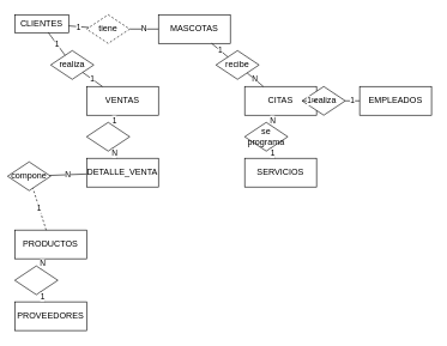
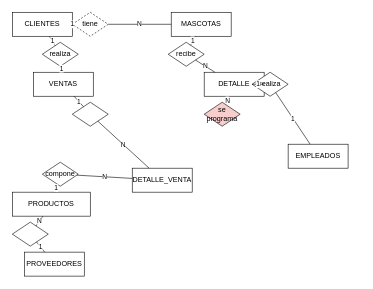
- <mxCell id="2" value="CLIENTES" style="shape=rectangle;whiteSpace=wrap;html=1;" vertex="1" parent="1"><mxGeometry x="20" y="20" width="75" height="25" as="geometry" /></mxCell>
+ <mxCell id="2" value="CLIENTES" style="shape=rectangle;whiteSpace=wrap;html=1;" vertex="1" parent="1"><mxGeometry x="20" y="20" width="100" height="40" as="geometry" /></mxCell>
- <mxCell id="3" value="MASCOTAS" style="shape=rectangle;whiteSpace=wrap;html=1;" vertex="1" parent="1"><mxGeometry x="220" y="20" width="100" height="40" as="geometry" /></mxCell>
+ <mxCell id="3" value="MASCOTAS" style="shape=rectangle;whiteSpace=wrap;html=1;" vertex="1" parent="1"><mxGeometry x="285" y="20" width="100" height="40" as="geometry" /></mxCell>
- <mxCell id="17" value="recibe" style="rhombus;whiteSpace=wrap;html=1;" vertex="1" parent="1"><mxGeometry x="300" y="70" width="60" height="40" as="geometry" /></mxCell>
+ <mxCell id="17" value="recibe" style="rhombus;whiteSpace=wrap;html=1;" vertex="1" parent="1"><mxGeometry x="280" y="70" width="60" height="40" as="geometry" /></mxCell>
- <mxCell id="4" value="VENTAS" style="shape=rectangle;whiteSpace=wrap;html=1;" vertex="1" parent="1"><mxGeometry x="120" y="120" width="100" height="40" as="geometry" /></mxCell>
+ <mxCell id="4" value="VENTAS" style="shape=rectangle;whiteSpace=wrap;html=1;" vertex="1" parent="1"><mxGeometry x="55" y="120" width="100" height="40" as="geometry" /></mxCell>
- <mxCell id="8" value="CITAS" style="shape=rectangle;whiteSpace=wrap;html=1;" vertex="1" parent="1"><mxGeometry x="340" y="120" width="100" height="40" as="geometry" /></mxCell>
+ <mxCell id="8" value="DETALLE" style="shape=rectangle;whiteSpace=wrap;html=1;" vertex="1" parent="1"><mxGeometry x="340" y="120" width="100" height="40" as="geometry" /></mxCell>
- <mxCell id="9" value="EMPLEADOS" style="shape=rectangle;whiteSpace=wrap;html=1;" vertex="1" parent="1"><mxGeometry x="500" y="120" width="100" height="40" as="geometry" /></mxCell>
+ <mxCell id="9" value="EMPLEADOS" style="shape=rectangle;whiteSpace=wrap;html=1;" vertex="1" parent="1"><mxGeometry x="480" y="240" width="100" height="40" as="geometry" /></mxCell>
- <mxCell id="23" value="se programa" style="rhombus;whiteSpace=wrap;html=1;" vertex="1" parent="1"><mxGeometry x="340" y="170" width="60" height="40" as="geometry" /></mxCell>
+ <mxCell id="23" value="se programa" style="rhombus;whiteSpace=wrap;html=1;fillColor=#f8cecc;" vertex="1" parent="1"><mxGeometry x="340" y="170" width="60" height="40" as="geometry" /></mxCell>
- <mxCell id="24" value="1" edge="1" parent="1" style="endArrow=none;html=1;align=center;" source="10" target="23"><mxGeometry relative="1" as="geometry" /></mxCell>
- <mxCell id="5" value="DETALLE_VENTA" style="shape=rectangle;whiteSpace=wrap;html=1;" vertex="1" parent="1"><mxGeometry x="120" y="220" width="100" height="40" as="geometry" /></mxCell>
+ <mxCell id="5" value="DETALLE_VENTA" style="shape=rectangle;whiteSpace=wrap;html=1;" vertex="1" parent="1"><mxGeometry x="220" y="280" width="100" height="40" as="geometry" /></mxCell>
- <mxCell id="10" value="SERVICIOS" style="shape=rectangle;whiteSpace=wrap;html=1;" vertex="1" parent="1"><mxGeometry x="340" y="220" width="100" height="40" as="geometry" /></mxCell>
- <mxCell id="20" value="compone" style="rhombus;whiteSpace=wrap;html=1;" vertex="1" parent="1"><mxGeometry x="10" y="225" width="60" height="40" as="geometry" /></mxCell>
+ <mxCell id="20" value="compone" style="rhombus;whiteSpace=wrap;html=1;" vertex="1" parent="1"><mxGeometry x="70" y="270" width="60" height="40" as="geometry" /></mxCell>
- <mxCell id="6" value="PRODUCTOS" style="shape=rectangle;whiteSpace=wrap;html=1;" vertex="1" parent="1"><mxGeometry x="20" y="320" width="100" height="40" as="geometry" /></mxCell>
+ <mxCell id="6" value="PRODUCTOS" style="shape=rectangle;whiteSpace=wrap;html=1;" vertex="1" parent="1"><mxGeometry x="20" y="320" width="130" height="40" as="geometry" /></mxCell>
- <mxCell id="7" value="PROVEEDORES" style="shape=rectangle;whiteSpace=wrap;html=1;" vertex="1" parent="1"><mxGeometry x="20" y="420" width="100" height="40" as="geometry" /></mxCell>
+ <mxCell id="7" value="PROVEEDORES" style="shape=rectangle;whiteSpace=wrap;html=1;" vertex="1" parent="1"><mxGeometry x="40" y="420" width="100" height="40" as="geometry" /></mxCell>
